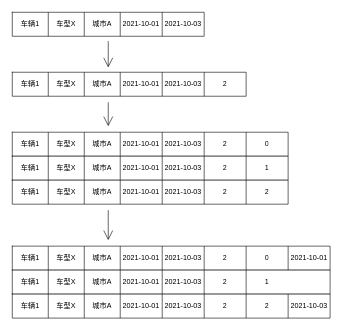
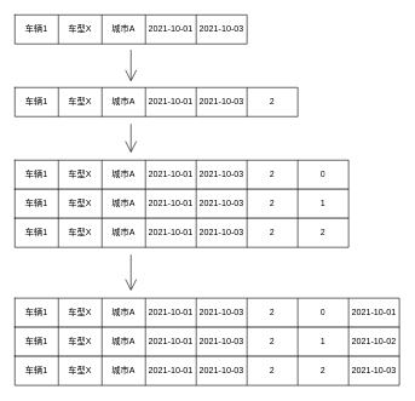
+ <mxCell id="64" value="2021-10-02" style="shape=partialRectangle;html=1;whiteSpace=wrap;connectable=0;overflow=hidden;fillColor=none;top=0;left=0;bottom=0;right=0;pointerEvents=1;hachureGap=4;" vertex="1" parent="56"><mxGeometry x="460" width="70" height="40" as="geometry"><mxRectangle width="70" height="40" as="alternateBounds" /></mxGeometry></mxCell>
